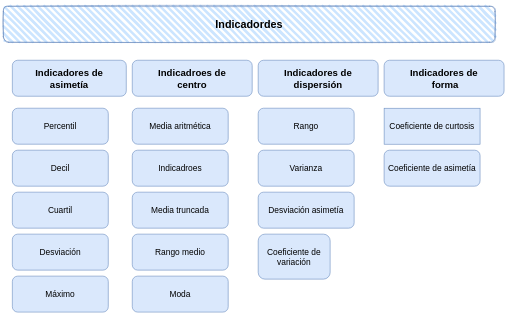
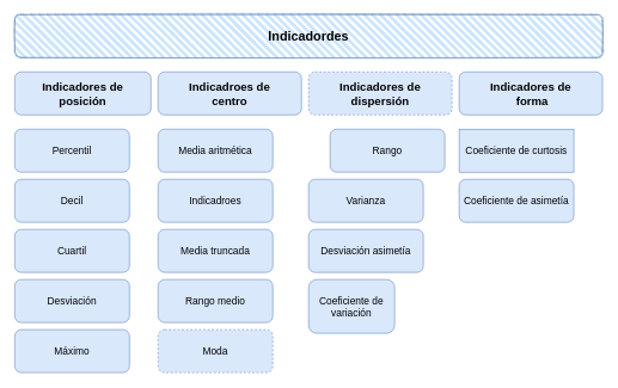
- <mxCell id="2" value="&lt;span style=&quot;font-size: 18px;&quot;&gt;Indicadordes&lt;/span&gt;" style="rounded=1;whiteSpace=wrap;html=1;strokeWidth=1;fillWeight=4;hachureGap=8;hachureAngle=45;fillColor=#CCE5FF;sketch=1;fontFamily=Helvetica;fontSource=https%3A%2F%2Ffonts.googleapis.com%2Fcss%3Ffamily%3DComing%2BSoon;fontSize=18;strokeColor=#6c8ebf;fontStyle=1" parent="1" vertex="1"><mxGeometry x="5" y="10" width="820" height="60" as="geometry" /></mxCell>
+ <mxCell id="2" value="&lt;span style=&quot;font-size: 18px;&quot;&gt;Indicadordes&lt;/span&gt;" style="rounded=1;whiteSpace=wrap;html=1;strokeWidth=1;fillWeight=4;hachureGap=8;hachureAngle=45;fillColor=#CCE5FF;sketch=1;fontFamily=Helvetica;fontSource=https%3A%2F%2Ffonts.googleapis.com%2Fcss%3Ffamily%3DComing%2BSoon;fontSize=18;strokeColor=#6c8ebf;fontStyle=1" parent="1" vertex="1"><mxGeometry width="820" height="60" as="geometry" x="20" y="20" /></mxCell>
- <mxCell id="3" value="Indicadores de &lt;br&gt;asimetía" style="rounded=1;whiteSpace=wrap;html=1;fontSize=16;fillColor=#dae8fc;strokeColor=#6c8ebf;strokeWidth=1;fontStyle=1" parent="1" vertex="1"><mxGeometry y="100" width="190" height="60" as="geometry" x="20" /></mxCell>
+ <mxCell id="3" value="Indicadores de &lt;br&gt;posición" style="rounded=1;whiteSpace=wrap;html=1;fontSize=16;fillColor=#dae8fc;strokeColor=#6c8ebf;strokeWidth=1;fontStyle=1" parent="1" vertex="1"><mxGeometry y="100" width="190" height="60" as="geometry" x="20" /></mxCell>
- <mxCell id="5" value="Indicadores de dispersión" style="rounded=1;whiteSpace=wrap;html=1;fontSize=16;fillColor=#dae8fc;strokeColor=#6c8ebf;strokeWidth=1;fontStyle=1" parent="1" vertex="1"><mxGeometry x="430" y="100" width="200" height="60" as="geometry" /></mxCell>
+ <mxCell id="5" value="Indicadores de dispersión" style="rounded=1;whiteSpace=wrap;html=1;fontSize=16;fillColor=#dae8fc;strokeColor=#6c8ebf;strokeWidth=1;fontStyle=1;dashed=1;" parent="1" vertex="1"><mxGeometry x="430" y="100" width="200" height="60" as="geometry" /></mxCell>
- <mxCell id="10" value="Rango" style="rounded=1;whiteSpace=wrap;html=1;fontSize=14;fillColor=#dae8fc;strokeColor=#6c8ebf;strokeWidth=1;" parent="1" vertex="1"><mxGeometry x="430" y="180" width="160" height="60" as="geometry" /></mxCell>
+ <mxCell id="10" value="Rango" style="rounded=1;whiteSpace=wrap;html=1;fontSize=14;fillColor=#dae8fc;strokeColor=#6c8ebf;strokeWidth=1;" parent="1" vertex="1"><mxGeometry x="460" y="180" width="160" height="60" as="geometry" /></mxCell>
- <mxCell id="22" value="Moda" style="rounded=1;whiteSpace=wrap;html=1;fontSize=14;fillColor=#dae8fc;strokeWidth=1;strokeColor=#6c8ebf;" parent="1" vertex="1"><mxGeometry x="220" y="460" width="160" height="60" as="geometry" /></mxCell>
+ <mxCell id="22" value="Moda" style="rounded=1;whiteSpace=wrap;html=1;fontSize=14;fillColor=#dae8fc;strokeWidth=1;strokeColor=#6c8ebf;dashed=1;" parent="1" vertex="1"><mxGeometry x="220" y="460" width="160" height="60" as="geometry" /></mxCell>
